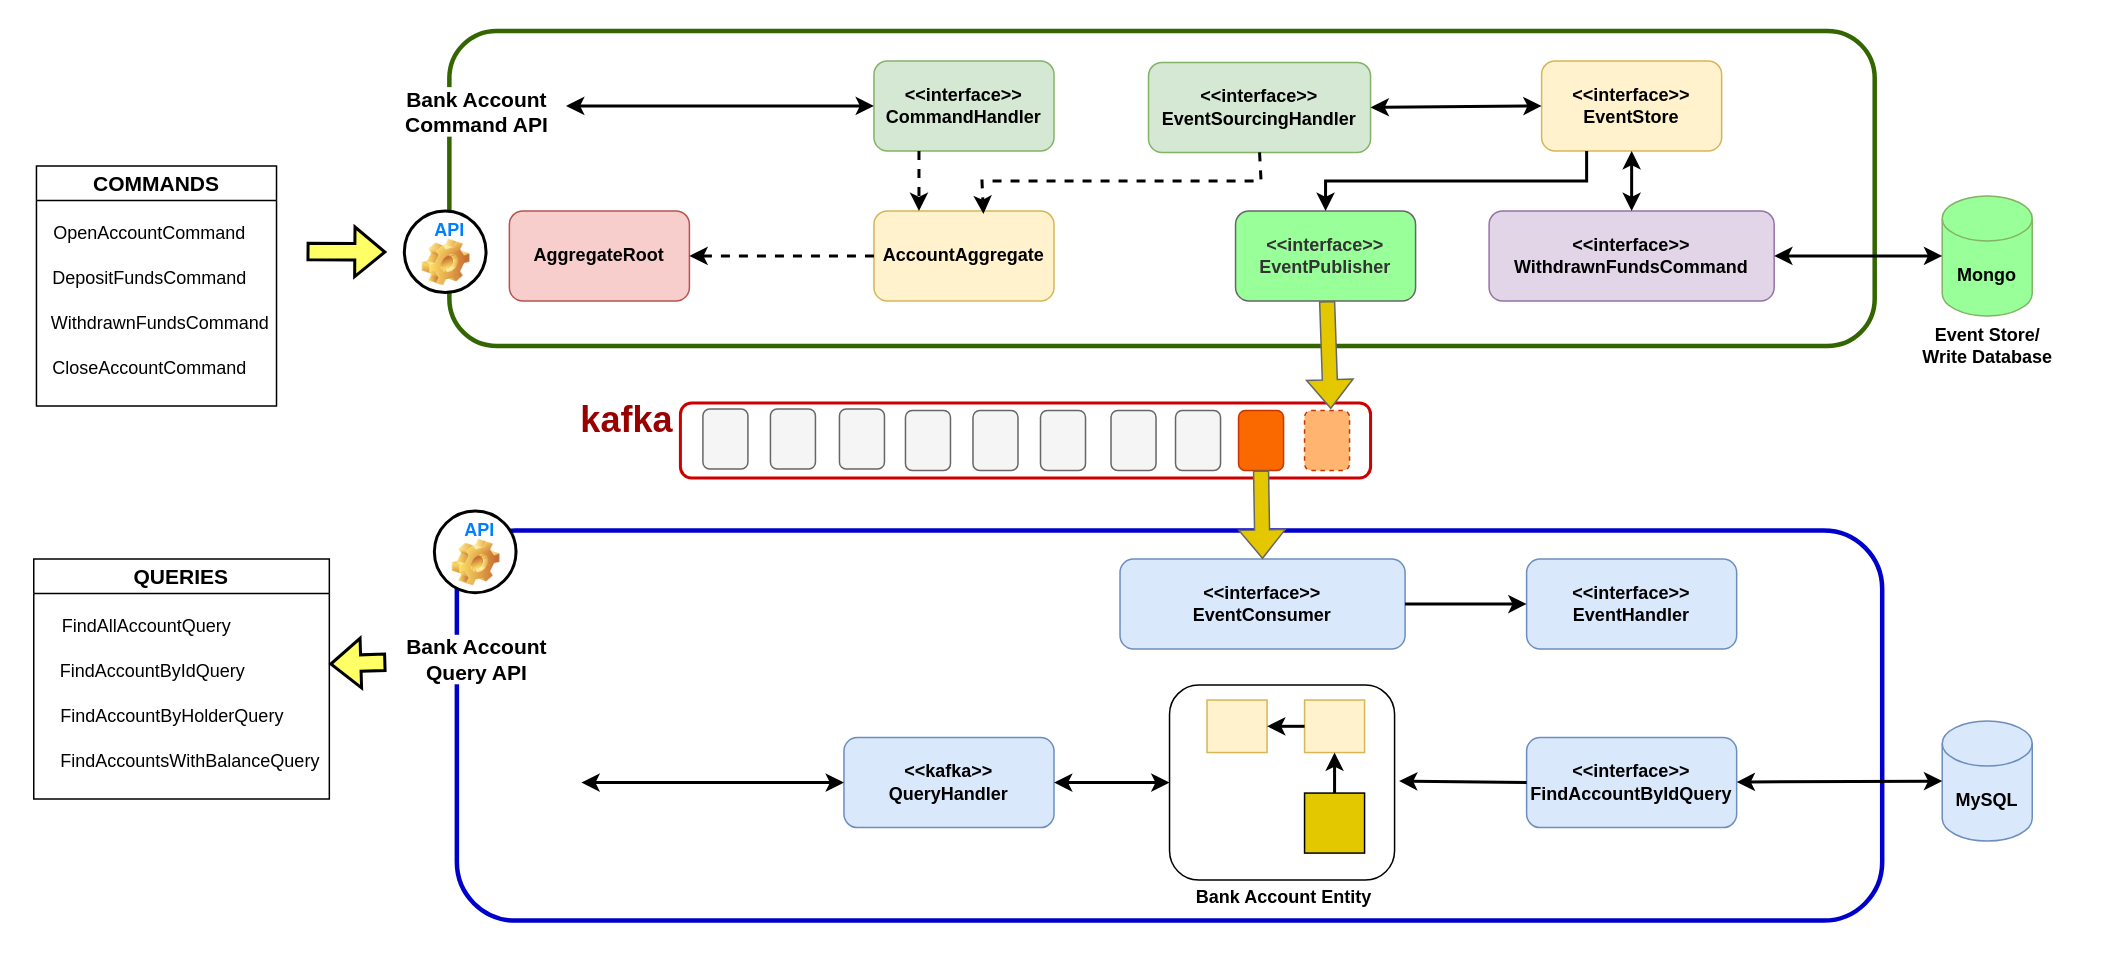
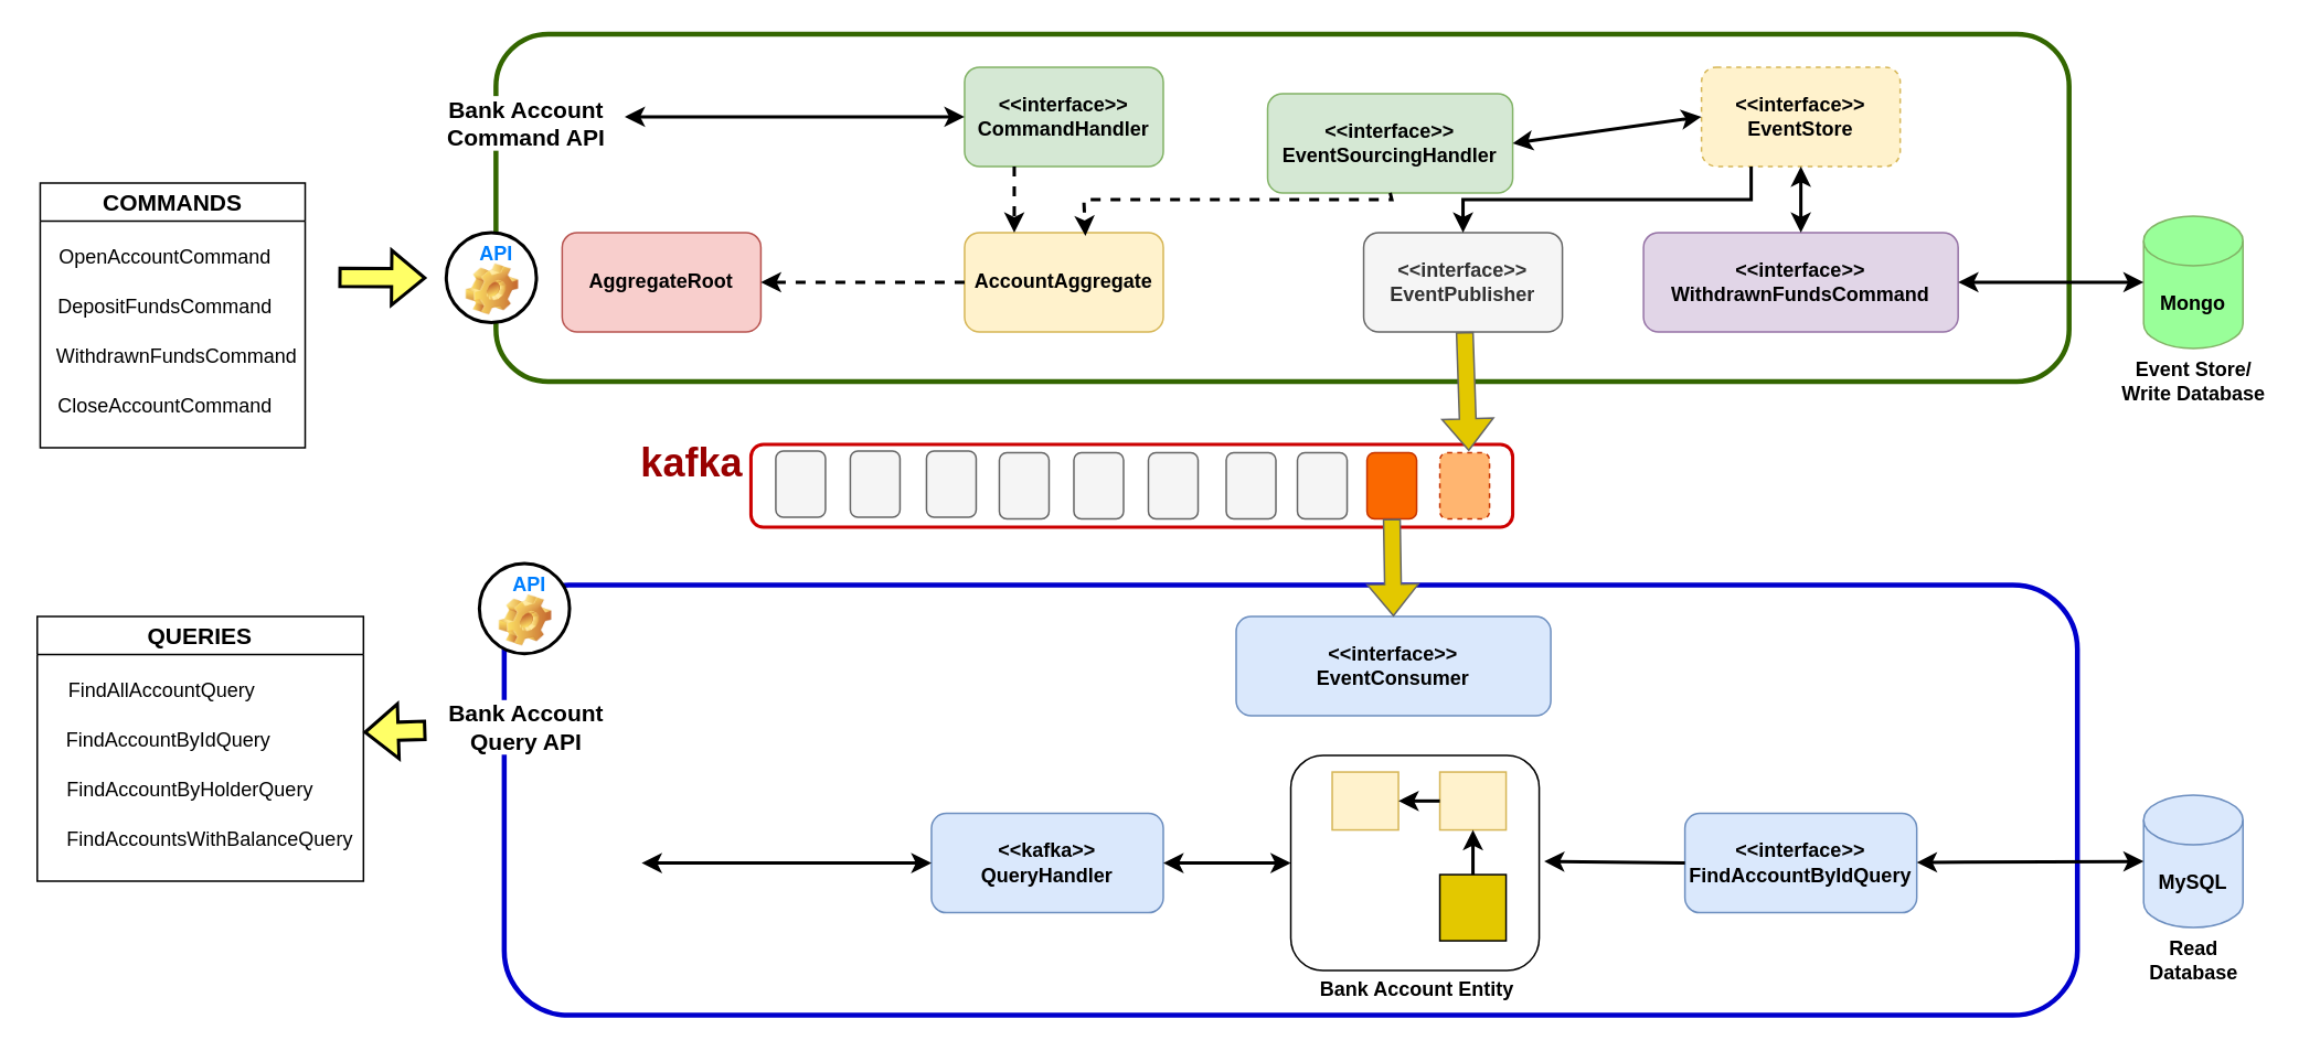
- <mxCell id="6" value="&lt;b&gt;&amp;lt;&amp;lt;interface&amp;gt;&amp;gt;&lt;br&gt;EventStore&lt;br&gt;&lt;/b&gt;" style="rounded=1;whiteSpace=wrap;html=1;fillColor=#fff2cc;strokeColor=#d6b656;" vertex="1" parent="1"><mxGeometry x="1027" y="40" width="120" height="60" as="geometry" /></mxCell>
+ <mxCell id="6" value="&lt;b&gt;&amp;lt;&amp;lt;interface&amp;gt;&amp;gt;&lt;br&gt;EventStore&lt;br&gt;&lt;/b&gt;" style="rounded=1;whiteSpace=wrap;html=1;fillColor=#fff2cc;strokeColor=#d6b656;dashed=1;" vertex="1" parent="1"><mxGeometry x="1027" y="40" width="120" height="60" as="geometry" /></mxCell>
- <mxCell id="5" value="&lt;b&gt;&amp;lt;&amp;lt;interface&amp;gt;&amp;gt;&lt;br&gt;EventSourcingHandler&lt;/b&gt;" style="rounded=1;whiteSpace=wrap;html=1;fillColor=#d5e8d4;strokeColor=#82b366;" vertex="1" parent="1"><mxGeometry x="765" y="41" width="148" height="60" as="geometry" /></mxCell>
+ <mxCell id="5" value="&lt;b&gt;&amp;lt;&amp;lt;interface&amp;gt;&amp;gt;&lt;br&gt;EventSourcingHandler&lt;/b&gt;" style="rounded=1;whiteSpace=wrap;html=1;fillColor=#d5e8d4;strokeColor=#82b366;" vertex="1" parent="1"><mxGeometry x="765" y="56" width="148" height="60" as="geometry" /></mxCell>
- <mxCell id="9" value="&lt;b&gt;&amp;lt;&amp;lt;interface&amp;gt;&amp;gt;&lt;br&gt;EventPublisher&lt;br&gt;&lt;/b&gt;" style="rounded=1;whiteSpace=wrap;html=1;fillColor=#99ff99;strokeColor=#666666;fontColor=#333333;" vertex="1" parent="1"><mxGeometry x="823" y="140" width="120" height="60" as="geometry" /></mxCell>
+ <mxCell id="9" value="&lt;b&gt;&amp;lt;&amp;lt;interface&amp;gt;&amp;gt;&lt;br&gt;EventPublisher&lt;br&gt;&lt;/b&gt;" style="rounded=1;whiteSpace=wrap;html=1;fillColor=#f5f5f5;strokeColor=#666666;fontColor=#333333;" vertex="1" parent="1"><mxGeometry x="823" y="140" width="120" height="60" as="geometry" /></mxCell>
- <mxCell id="54" value="" style="endArrow=classic;html=1;rounded=0;exitX=1;exitY=0.5;exitDx=0;exitDy=0;strokeWidth=2;" edge="1" parent="1" source="17" target="53"><mxGeometry width="50" height="50" relative="1" as="geometry"><mxPoint x="909" y="450" as="sourcePoint" /><mxPoint x="959" y="400" as="targetPoint" /></mxGeometry></mxCell>
- <mxCell id="53" value="&lt;b&gt;&amp;lt;&amp;lt;interface&amp;gt;&amp;gt;&lt;br&gt;EventHandler&lt;br&gt;&lt;/b&gt;" style="rounded=1;whiteSpace=wrap;html=1;fillColor=#dae8fc;strokeColor=#6c8ebf;" vertex="1" parent="1"><mxGeometry x="1017" y="372" width="140" height="60" as="geometry" /></mxCell>
+ <mxCell id="16" value="&lt;b&gt;Read &lt;br&gt;Database&lt;/b&gt;" style="text;html=1;align=center;verticalAlign=middle;resizable=0;points=[];autosize=1;strokeColor=none;fillColor=none;" vertex="1" parent="14"><mxGeometry x="15" y="80" width="80" height="40" as="geometry" /></mxCell>
